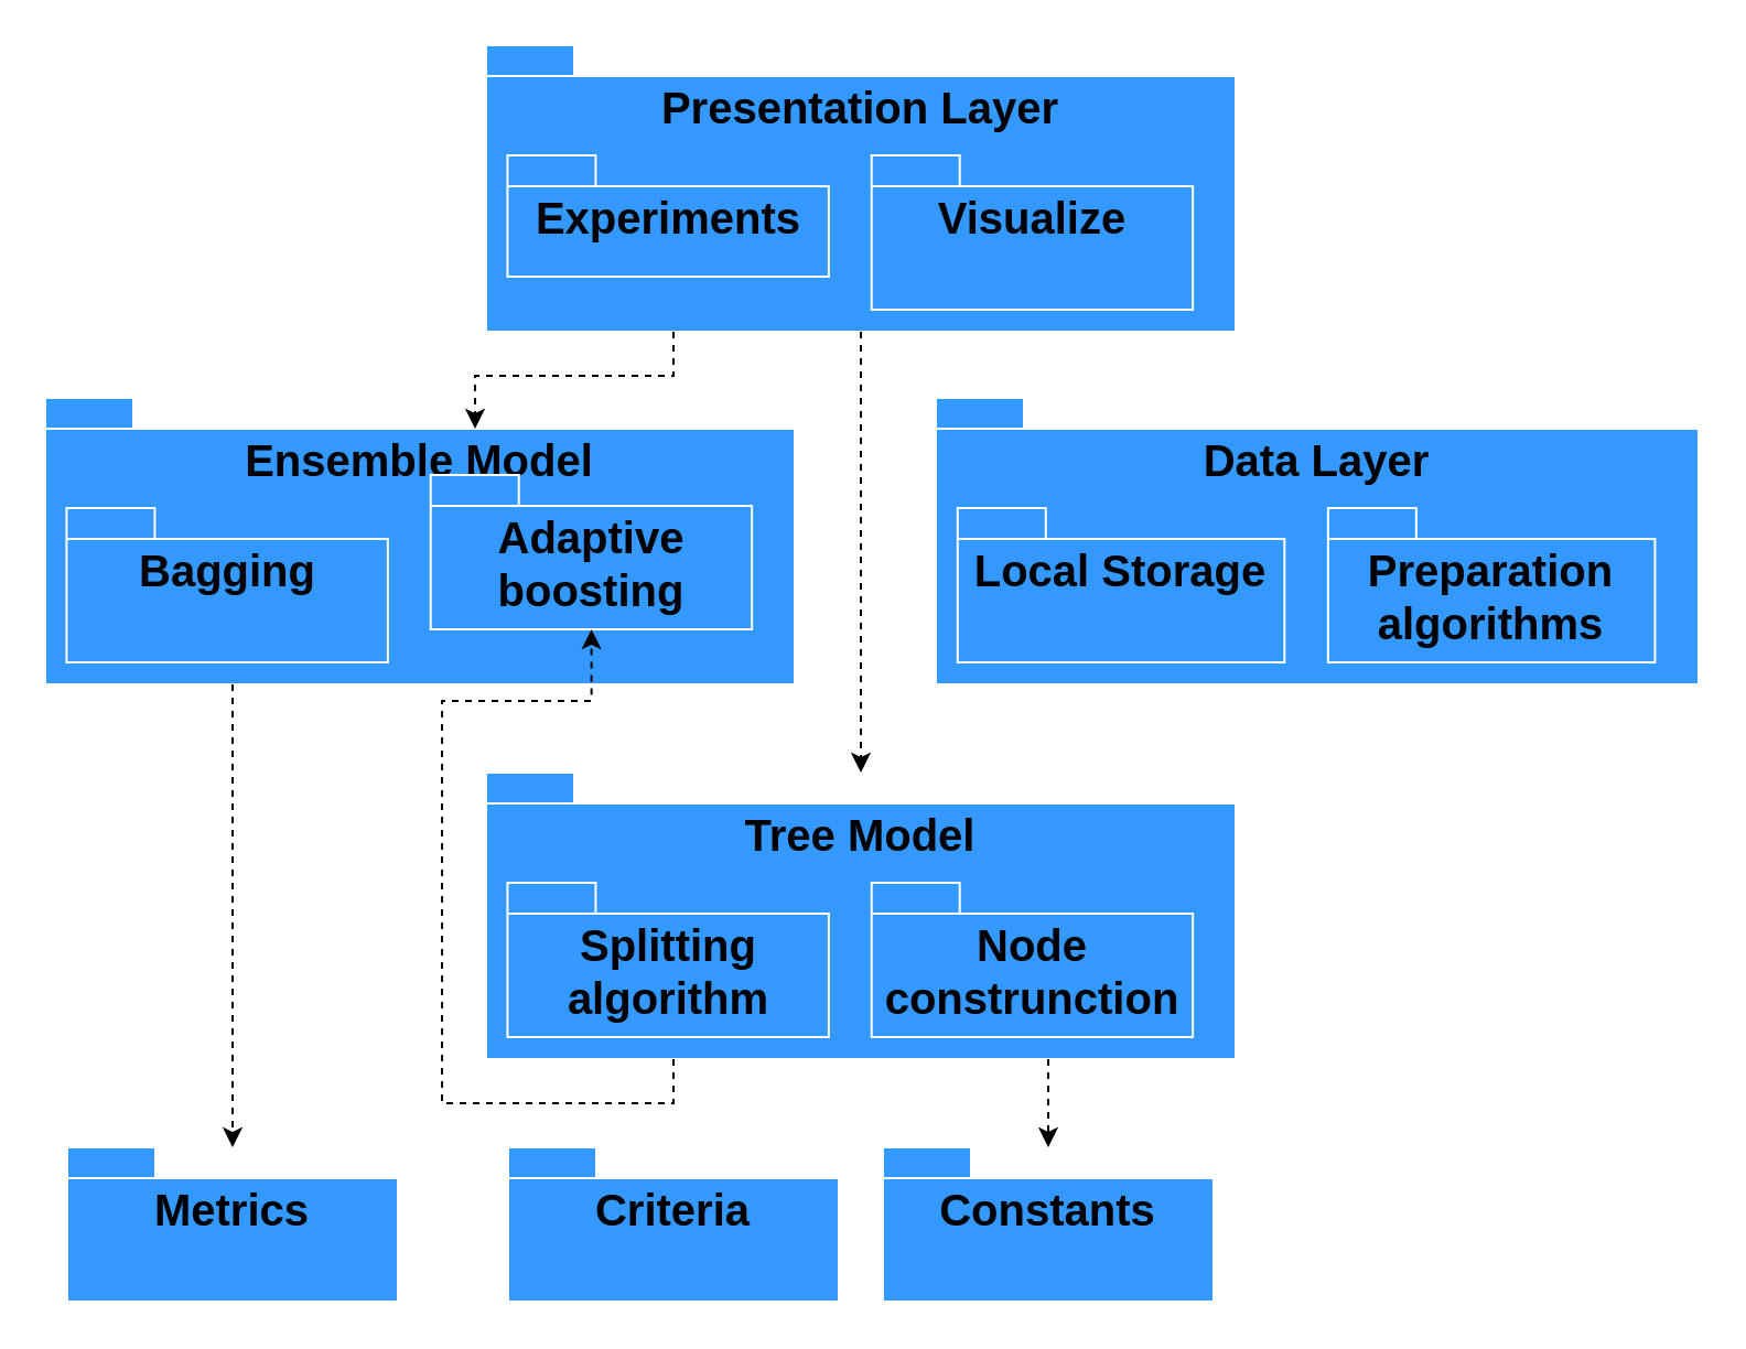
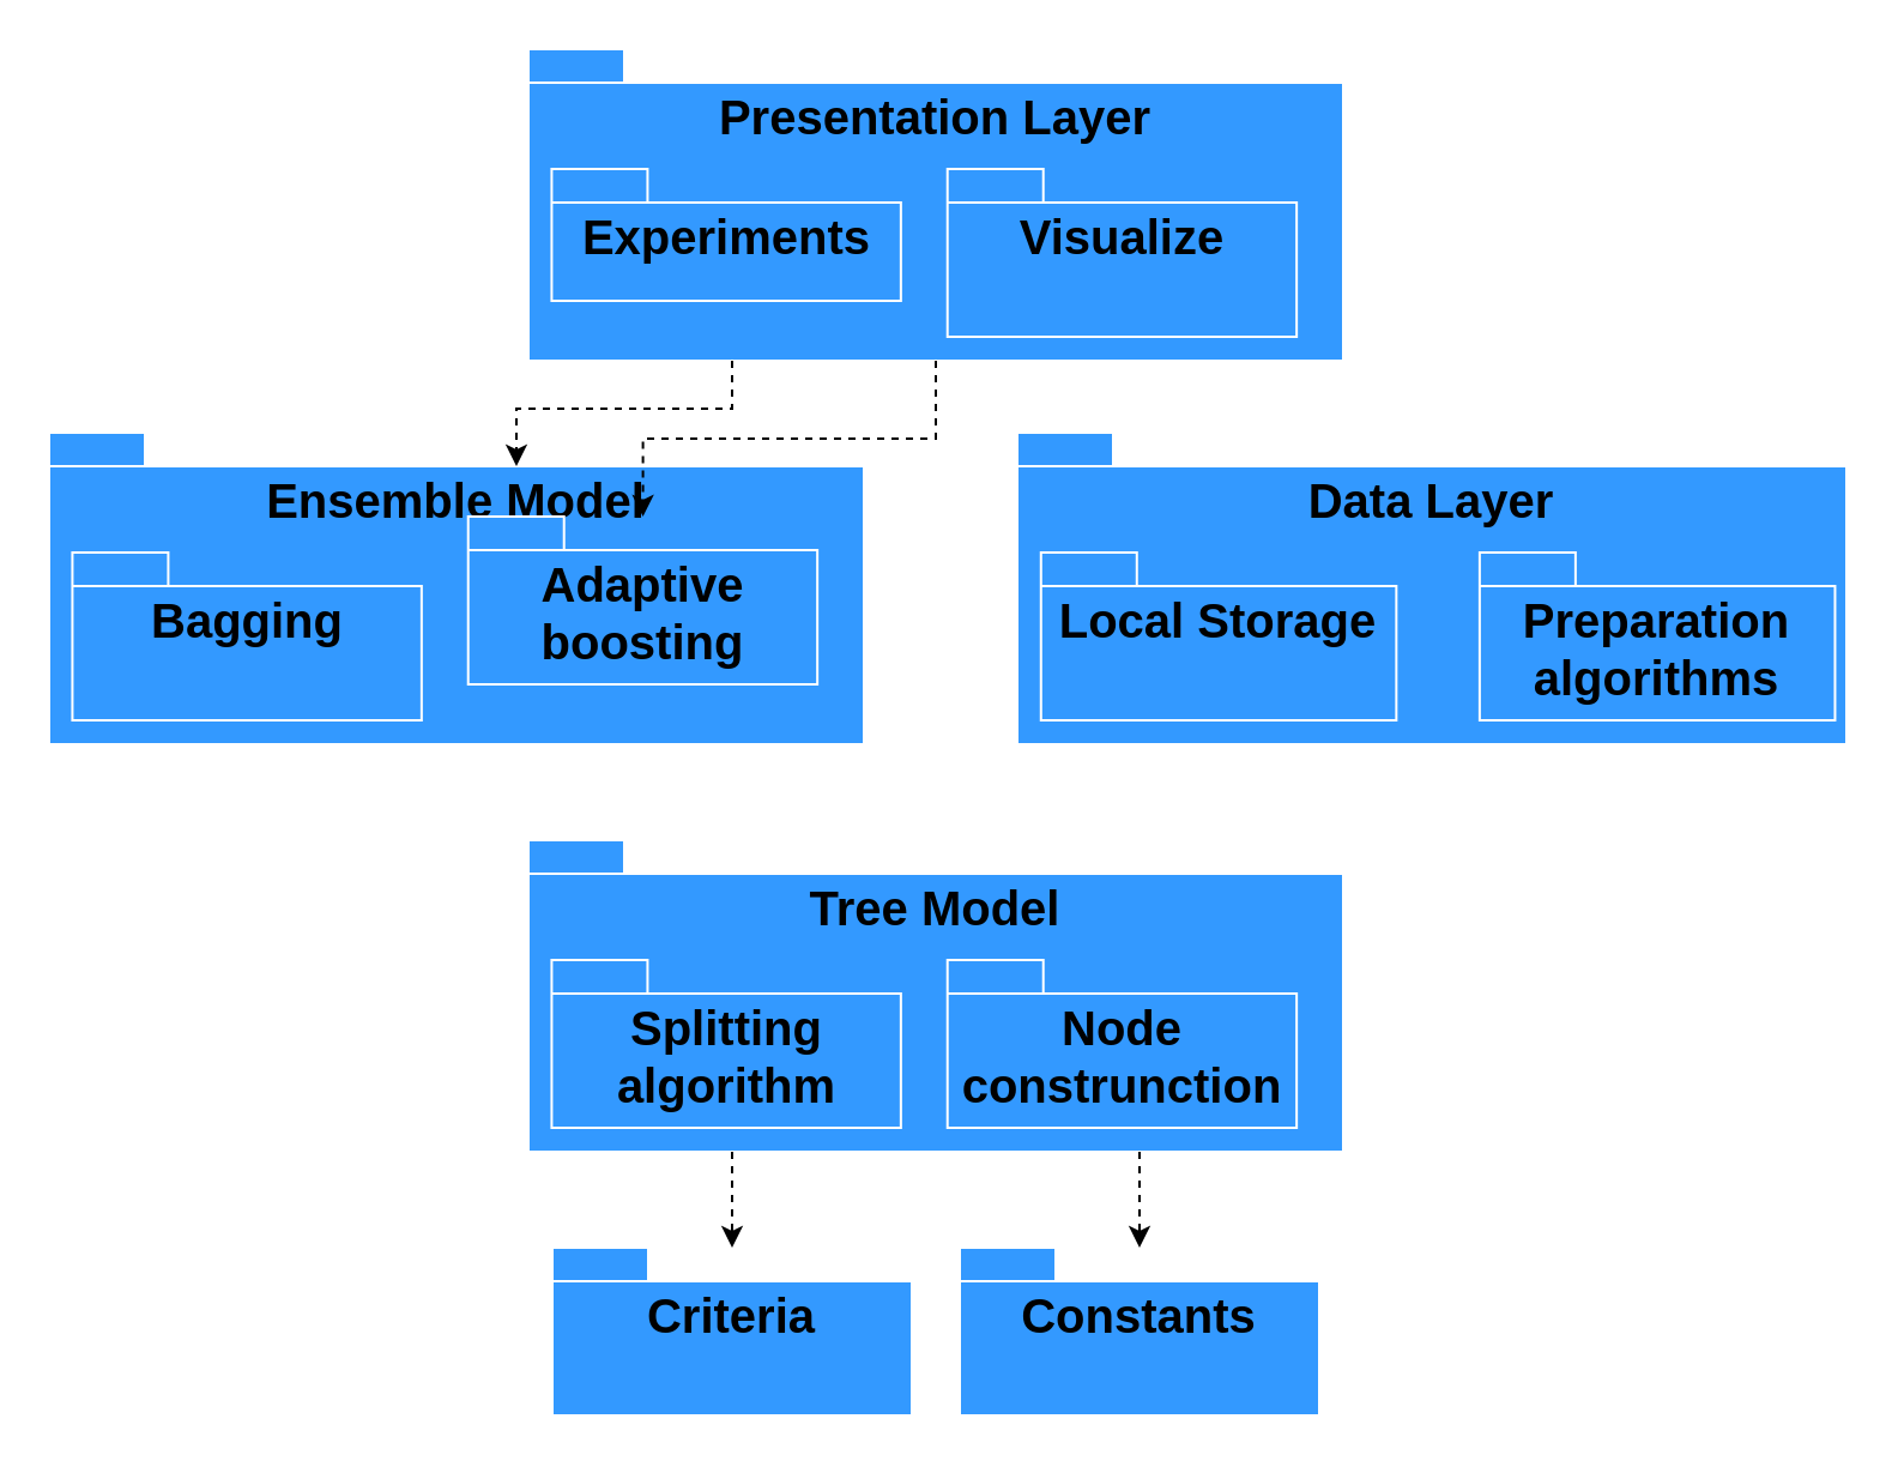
- <mxCell id="22" style="edgeStyle=orthogonalEdgeStyle;rounded=0;orthogonalLoop=1;jettySize=auto;html=1;exitX=0.5;exitY=1;exitDx=0;exitDy=0;exitPerimeter=0;dashed=1;" parent="1" source="3" target="11" edge="1"><mxGeometry relative="1" as="geometry" /></mxCell>
+ <mxCell id="22" style="edgeStyle=orthogonalEdgeStyle;rounded=0;orthogonalLoop=1;jettySize=auto;html=1;exitX=0.5;exitY=1;exitDx=0;exitDy=0;exitPerimeter=0;dashed=1;" parent="1" source="3" target="9" edge="1"><mxGeometry relative="1" as="geometry" /></mxCell>
- <mxCell id="20" value="Preparation algorithms" style="shape=folder;fontStyle=1;spacingTop=10;tabWidth=40;tabHeight=14;tabPosition=left;html=1;whiteSpace=wrap;labelBackgroundColor=#3399FF;fillColor=#3399FF;strokeColor=#FFFFFF;labelPosition=center;verticalLabelPosition=middle;align=center;verticalAlign=top;fontSize=20;" parent="17" vertex="1"><mxGeometry x="177.943" y="50" width="148.286" height="70" as="geometry" /></mxCell>
+ <mxCell id="20" value="Preparation algorithms" style="shape=folder;fontStyle=1;spacingTop=10;tabWidth=40;tabHeight=14;tabPosition=left;html=1;whiteSpace=wrap;labelBackgroundColor=#3399FF;fillColor=#3399FF;strokeColor=#FFFFFF;labelPosition=center;verticalLabelPosition=middle;align=center;verticalAlign=top;fontSize=20;" parent="17" vertex="1"><mxGeometry x="192.943" y="50" width="148.286" height="70" as="geometry" /></mxCell>
- <mxCell id="23" style="edgeStyle=orthogonalEdgeStyle;rounded=0;orthogonalLoop=1;jettySize=auto;html=1;exitX=0.25;exitY=1;exitDx=0;exitDy=0;exitPerimeter=0;dashed=1;" parent="1" source="7" target="14" edge="1"><mxGeometry relative="1" as="geometry" /></mxCell>
- <mxCell id="24" style="edgeStyle=orthogonalEdgeStyle;rounded=0;orthogonalLoop=1;jettySize=auto;html=1;exitX=0.25;exitY=1;exitDx=0;exitDy=0;exitPerimeter=0;dashed=1;" parent="1" source="11" target="9" edge="1"><mxGeometry relative="1" as="geometry" /></mxCell>
+ <mxCell id="24" style="edgeStyle=orthogonalEdgeStyle;rounded=0;orthogonalLoop=1;jettySize=auto;html=1;exitX=0.25;exitY=1;exitDx=0;exitDy=0;exitPerimeter=0;dashed=1;" parent="1" source="11" target="15" edge="1"><mxGeometry relative="1" as="geometry" /></mxCell>
- <mxCell id="14" value="Metrics" style="shape=folder;fontStyle=1;spacingTop=10;tabWidth=40;tabHeight=14;tabPosition=left;html=1;whiteSpace=wrap;labelBackgroundColor=#3399FF;fillColor=#3399FF;strokeColor=#FFFFFF;labelPosition=center;verticalLabelPosition=middle;align=center;verticalAlign=top;fontSize=20;" parent="1" vertex="1"><mxGeometry x="30" y="520" width="150" height="70" as="geometry" /></mxCell>
